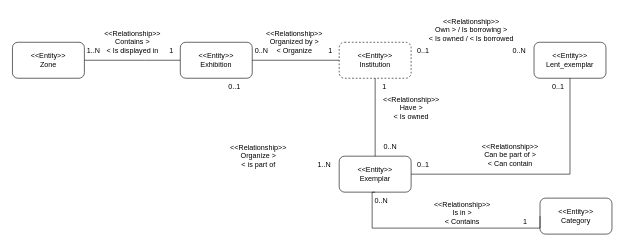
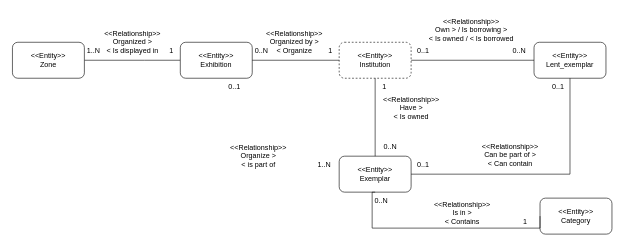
- <mxCell id="34" value="&amp;lt;&amp;lt;Relationship&amp;gt;&amp;gt;&lt;br&gt;Contains &amp;gt;&lt;br&gt;&lt;div&gt;&amp;lt; Is displayed in&lt;br&gt;&lt;/div&gt;" style="text;html=1;align=center;verticalAlign=middle;resizable=0;points=[];autosize=1;strokeColor=none;fillColor=none;" vertex="1" parent="1"><mxGeometry x="160" y="40" width="120" height="60" as="geometry" /></mxCell>
+ <mxCell id="34" value="&amp;lt;&amp;lt;Relationship&amp;gt;&amp;gt;&lt;br&gt;Organized &amp;gt;&lt;br&gt;&lt;div&gt;&amp;lt; Is displayed in&lt;br&gt;&lt;/div&gt;" style="text;html=1;align=center;verticalAlign=middle;resizable=0;points=[];autosize=1;strokeColor=none;fillColor=none;" vertex="1" parent="1"><mxGeometry x="160" y="40" width="120" height="60" as="geometry" /></mxCell>
+ <mxCell id="13" style="edgeStyle=orthogonalEdgeStyle;rounded=0;orthogonalLoop=1;jettySize=auto;html=1;entryX=0;entryY=0.5;entryDx=0;entryDy=0;endArrow=none;endFill=0;exitX=1;exitY=0.5;exitDx=0;exitDy=0;" edge="1" parent="1" source="4" target="5"><mxGeometry relative="1" as="geometry"><mxPoint x="430" y="360" as="sourcePoint" /><mxPoint x="430" y="480" as="targetPoint" /></mxGeometry></mxCell>
